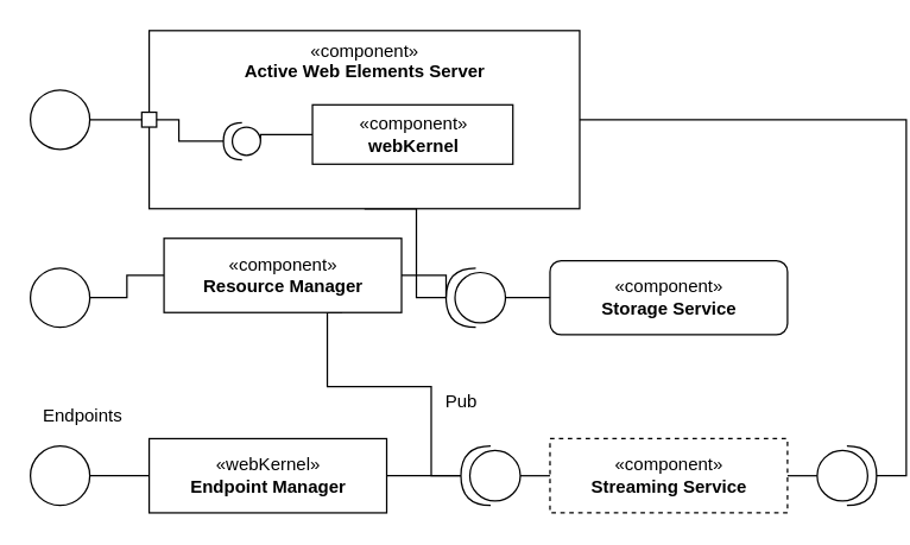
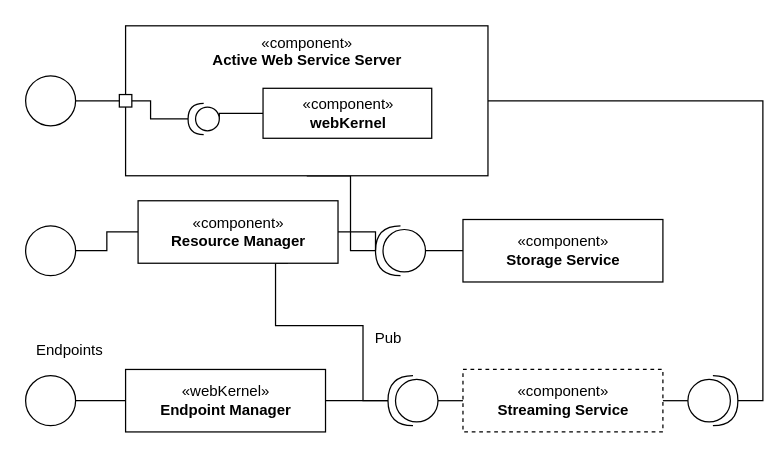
- <mxCell id="3" value="«component»&lt;br&gt;&lt;b&gt;Active Web Elements Server&lt;/b&gt;" style="html=1;verticalAlign=top;" parent="1" vertex="1"><mxGeometry x="100" y="20" width="290" height="120" as="geometry" /></mxCell>
+ <mxCell id="3" value="«component»&lt;br&gt;&lt;b&gt;Active Web Service Server&lt;/b&gt;" style="html=1;verticalAlign=top;" parent="1" vertex="1"><mxGeometry x="100" y="20" width="290" height="120" as="geometry" /></mxCell>
- <mxCell id="23" value="«component»&lt;br&gt;&lt;b&gt;Storage Service&lt;/b&gt;" style="html=1;rounded=1;" parent="1" vertex="1"><mxGeometry x="370" y="175" width="160" height="50" as="geometry" /></mxCell>
+ <mxCell id="23" value="«component»&lt;br&gt;&lt;b&gt;Storage Service&lt;/b&gt;" style="html=1;" parent="1" vertex="1"><mxGeometry x="370" y="175" width="160" height="50" as="geometry" /></mxCell>
